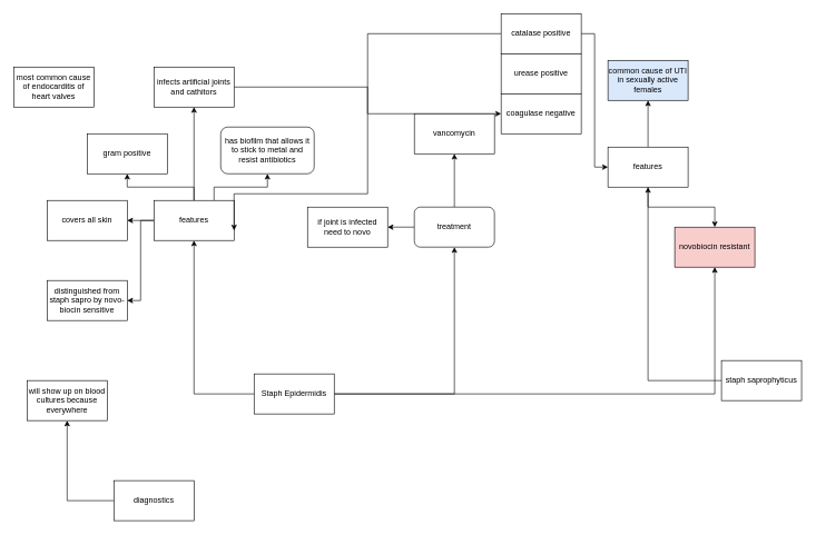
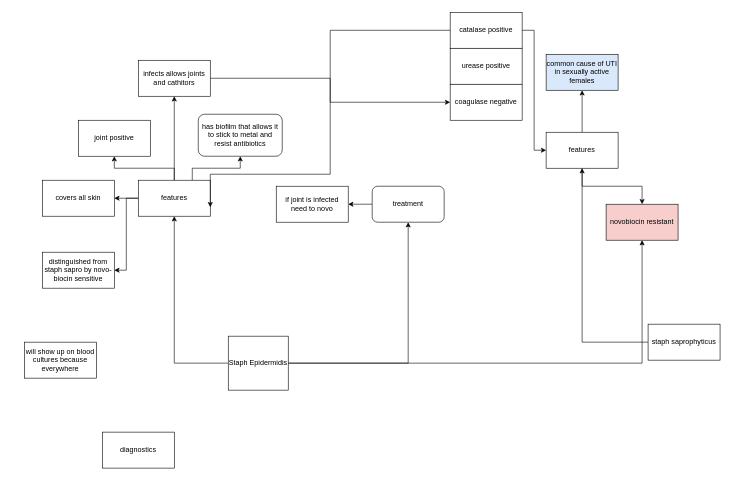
- <mxCell id="16" value="most common cause of endocarditis of heart valves" style="rounded=0;whiteSpace=wrap;html=1;" vertex="1" parent="1"><mxGeometry y="100" width="120" height="60" as="geometry" x="20" /></mxCell>
- <mxCell id="14" value="infects artificial joints and cathitors" style="rounded=0;whiteSpace=wrap;html=1;" vertex="1" parent="1"><mxGeometry x="230" y="100" width="120" height="60" as="geometry" /></mxCell>
+ <mxCell id="14" value="infects allows joints and cathitors" style="rounded=0;whiteSpace=wrap;html=1;" vertex="1" parent="1"><mxGeometry x="230" y="100" width="120" height="60" as="geometry" /></mxCell>
- <mxCell id="21" value="vancomycin" style="rounded=0;whiteSpace=wrap;html=1;" vertex="1" parent="1"><mxGeometry x="620" y="170" width="120" height="60" as="geometry" /></mxCell>
- <mxCell id="12" value="gram positive" style="rounded=0;whiteSpace=wrap;html=1;" vertex="1" parent="1"><mxGeometry x="130" y="200" width="120" height="60" as="geometry" /></mxCell>
+ <mxCell id="12" value="joint positive" style="rounded=0;whiteSpace=wrap;html=1;" vertex="1" parent="1"><mxGeometry x="130" y="200" width="120" height="60" as="geometry" /></mxCell>
- <mxCell id="18" style="edgeStyle=orthogonalEdgeStyle;rounded=0;orthogonalLoop=1;jettySize=auto;html=1;" edge="1" parent="1" source="20" target="21"><mxGeometry relative="1" as="geometry" /></mxCell>
- <mxCell id="5" value="Staph Epidermidis" style="rounded=0;whiteSpace=wrap;html=1;" vertex="1" parent="1"><mxGeometry x="380" y="560" width="120" height="60" as="geometry" /></mxCell>
+ <mxCell id="5" value="Staph Epidermidis" style="rounded=0;whiteSpace=wrap;html=1;" vertex="1" parent="1"><mxGeometry x="380" y="560" width="100" height="90" as="geometry" /></mxCell>
- <mxCell id="23" style="edgeStyle=orthogonalEdgeStyle;rounded=0;orthogonalLoop=1;jettySize=auto;html=1;" edge="1" parent="1" source="24" target="25"><mxGeometry relative="1" as="geometry" /></mxCell>
